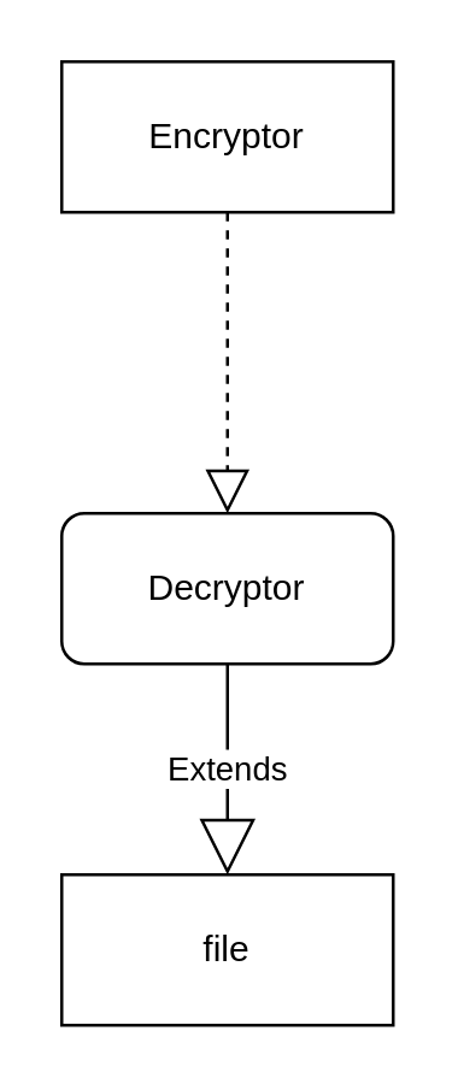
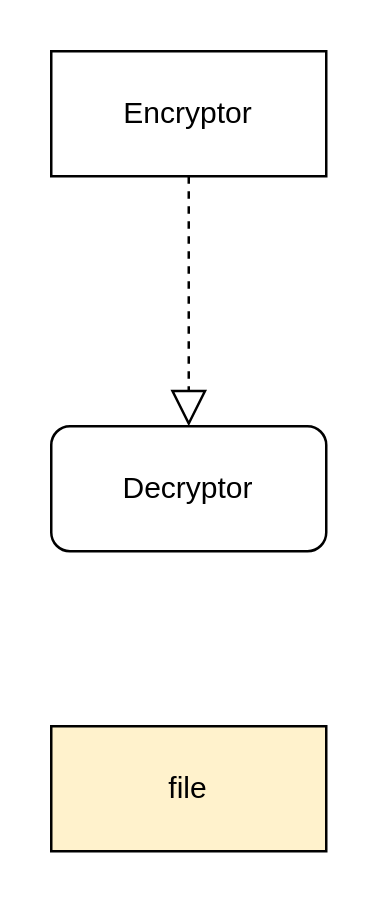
- <mxCell id="4" value="Extends" style="endArrow=block;endSize=16;endFill=0;html=1;rounded=0;exitX=0.5;exitY=1;exitDx=0;exitDy=0;" edge="1" parent="1" source="3" target="6"><mxGeometry width="160" relative="1" as="geometry"><mxPoint x="50" y="220" as="sourcePoint" /><mxPoint x="75" y="280" as="targetPoint" /></mxGeometry></mxCell>
- <mxCell id="6" value="file" style="html=1;whiteSpace=wrap;" vertex="1" parent="1"><mxGeometry x="20" y="290" width="110" height="50" as="geometry" /></mxCell>
+ <mxCell id="6" value="file" style="html=1;whiteSpace=wrap;fillColor=#fff2cc;" vertex="1" parent="1"><mxGeometry x="20" y="290" width="110" height="50" as="geometry" /></mxCell>
